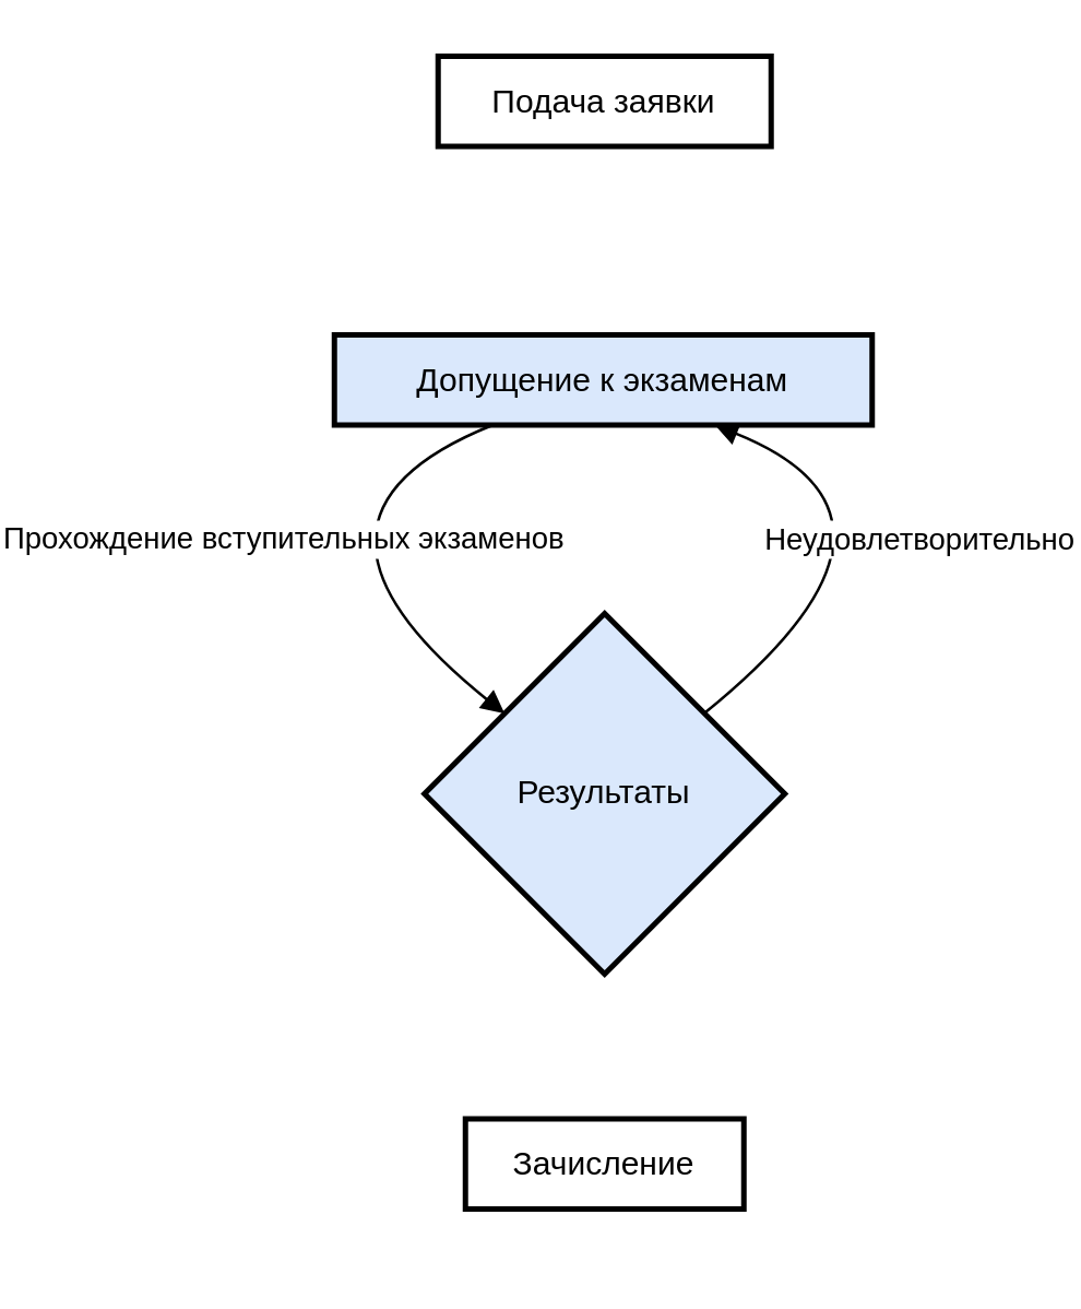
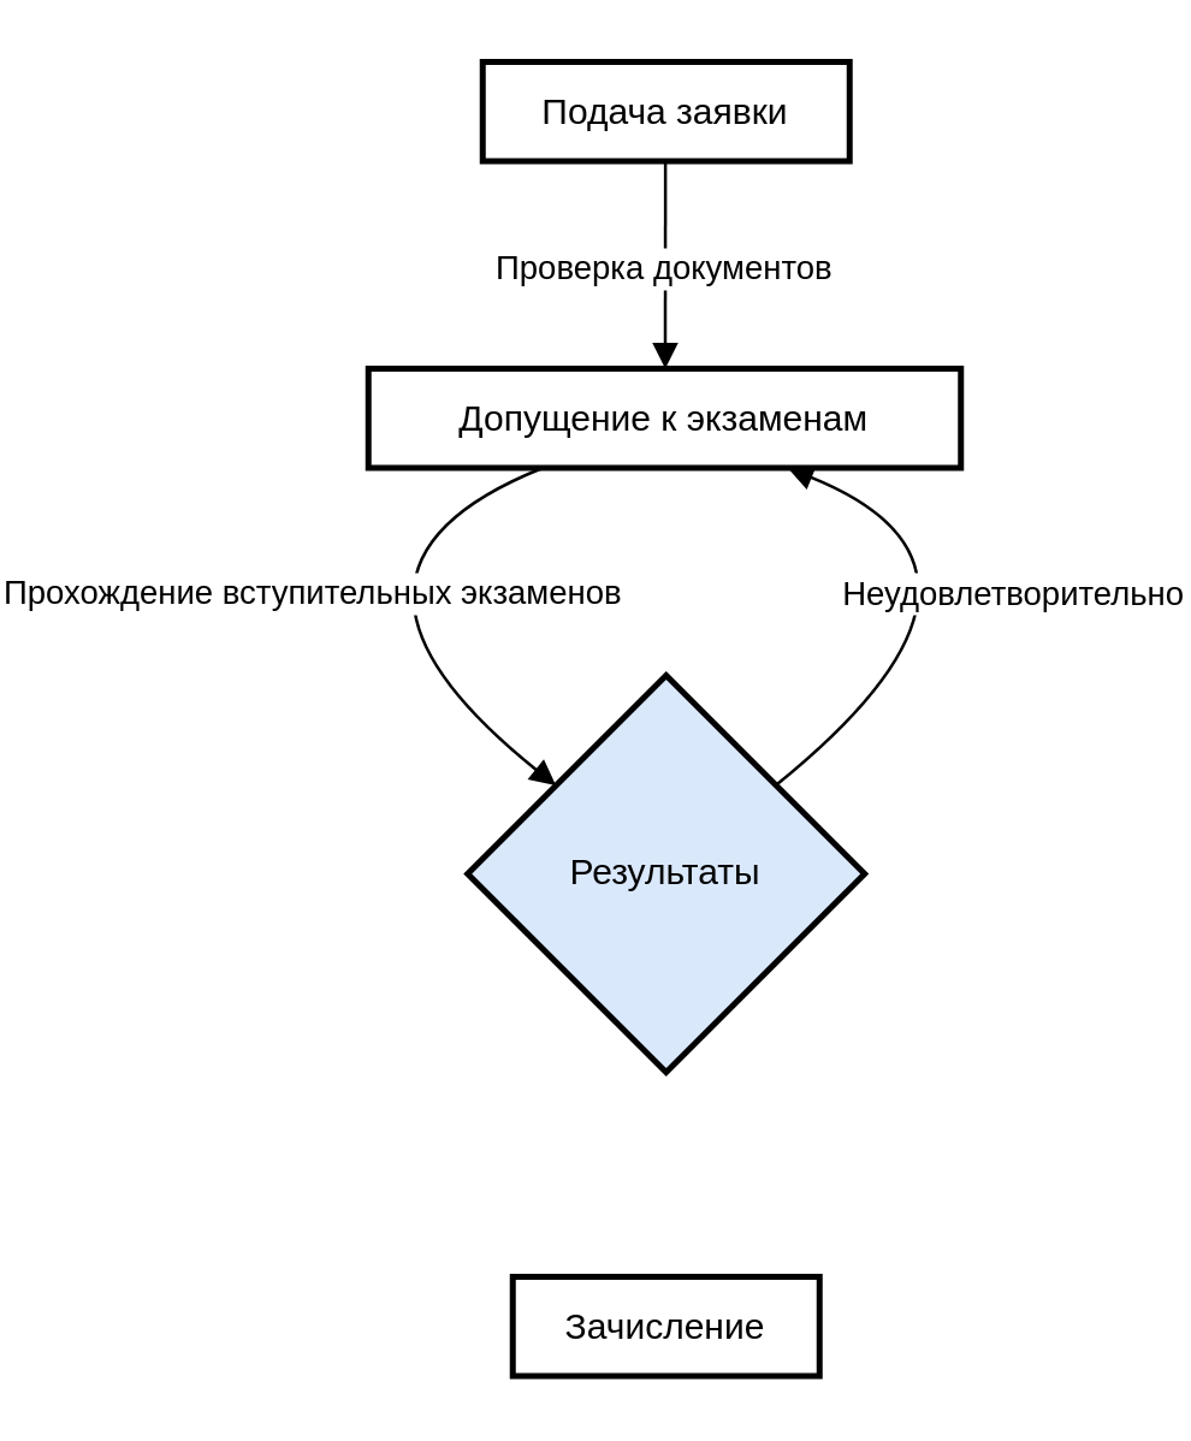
+ <mxCell id="6" value="Проверка документов" style="curved=1;startArrow=none;endArrow=block;exitX=0.498;exitY=1.012;entryX=0.501;entryY=-0.006;" edge="1" parent="1" source="2" target="3"><mxGeometry relative="1" as="geometry"><Array as="points" /></mxGeometry></mxCell>
- <mxCell id="3" value="Допущение к экзаменам" style="whiteSpace=wrap;strokeWidth=2;fillColor=#dae8fc;" vertex="1" parent="1"><mxGeometry x="47" y="122" width="197" height="33" as="geometry" /></mxCell>
+ <mxCell id="3" value="Допущение к экзаменам" style="whiteSpace=wrap;strokeWidth=2;" vertex="1" parent="1"><mxGeometry x="47" y="122" width="197" height="33" as="geometry" /></mxCell>
- <mxCell id="5" value="Зачисление" style="whiteSpace=wrap;strokeWidth=2;" vertex="1" parent="1"><mxGeometry x="95" y="409" width="102" height="33" as="geometry" /></mxCell>
+ <mxCell id="5" value="Зачисление" style="whiteSpace=wrap;strokeWidth=2;" vertex="1" parent="1"><mxGeometry x="95" y="424" width="102" height="33" as="geometry" /></mxCell>
